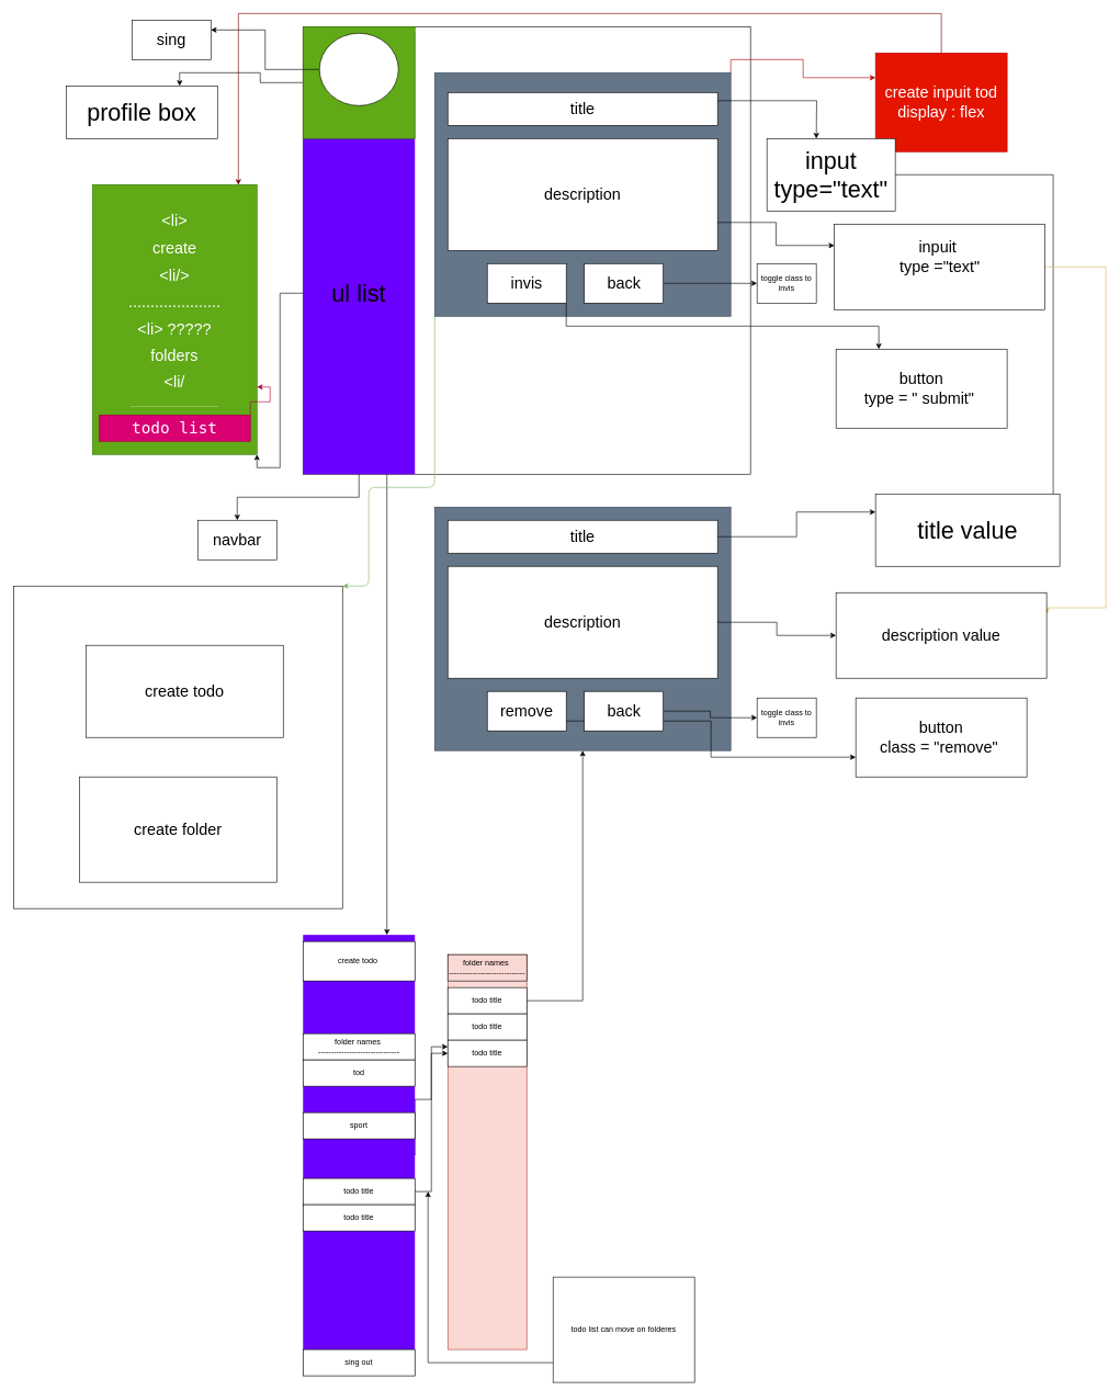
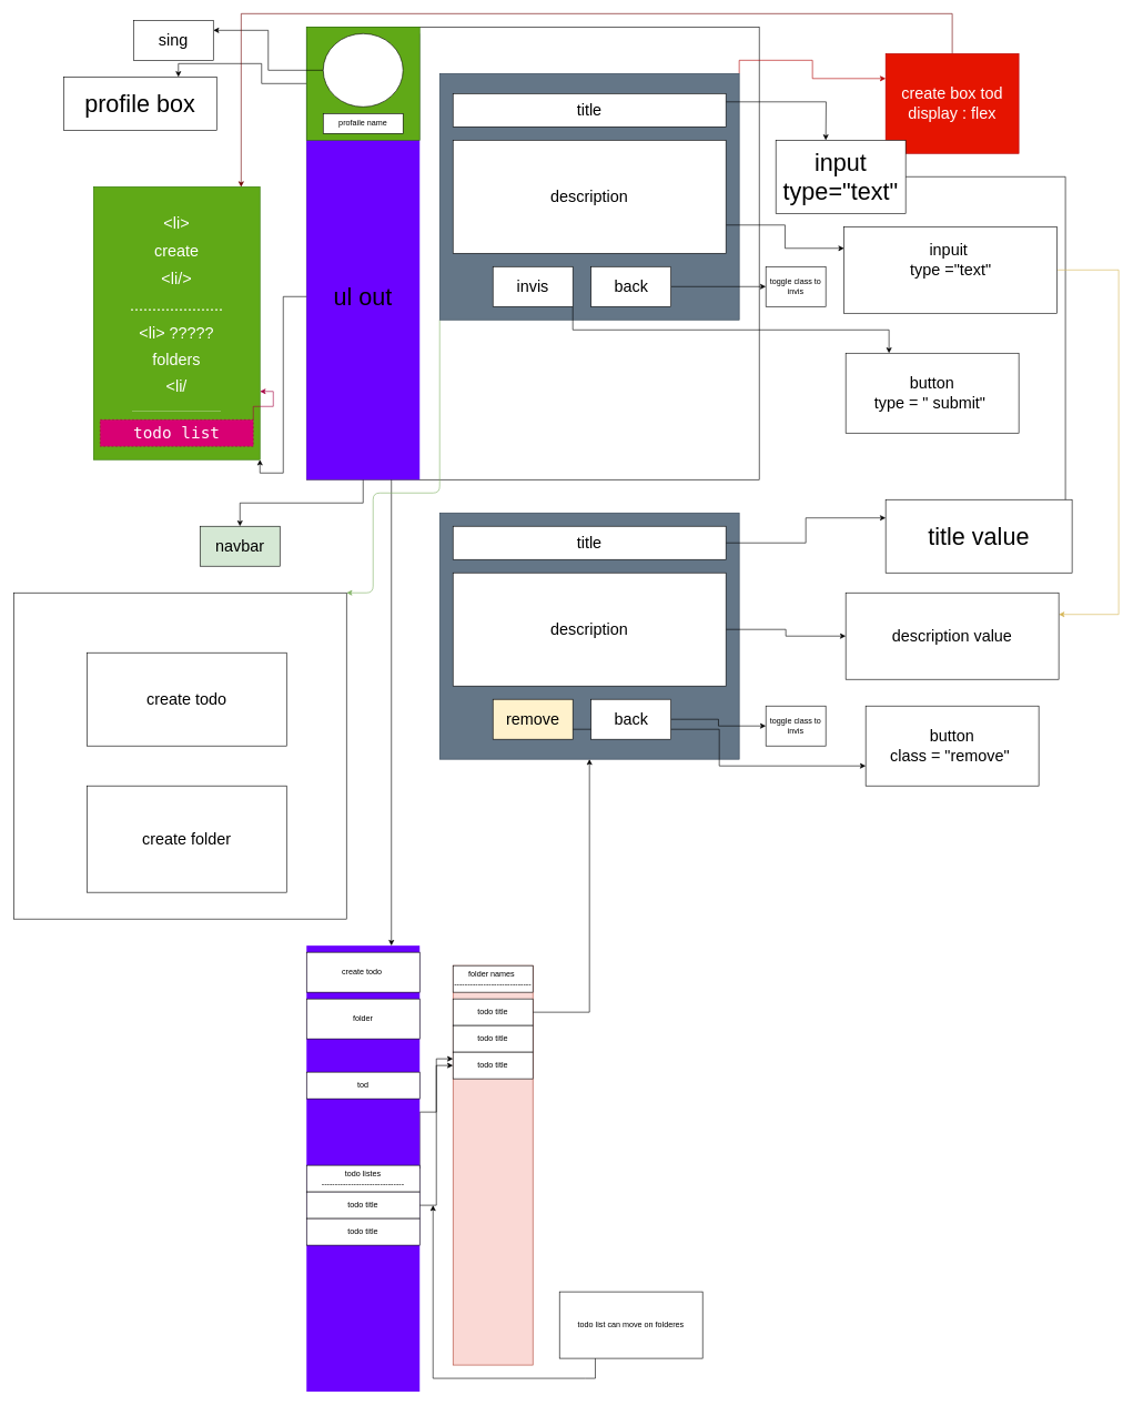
- <mxCell id="18" value="&lt;font style=&quot;font-size: 24px&quot;&gt;create inpuit tod&lt;br&gt;display : flex&lt;br&gt;&lt;/font&gt;" style="rounded=0;whiteSpace=wrap;html=1;fillColor=#e51400;strokeColor=#B20000;fontColor=#ffffff;" parent="1" vertex="1"><mxGeometry x="1330" y="80" width="200" height="150" as="geometry" /></mxCell>
+ <mxCell id="18" value="&lt;font style=&quot;font-size: 24px&quot;&gt;create box tod&lt;br&gt;display : flex&lt;br&gt;&lt;/font&gt;" style="rounded=0;whiteSpace=wrap;html=1;fillColor=#e51400;strokeColor=#B20000;fontColor=#ffffff;" parent="1" vertex="1"><mxGeometry x="1330" y="80" width="200" height="150" as="geometry" /></mxCell>
- <mxCell id="9" value="&lt;font style=&quot;font-size: 36px&quot;&gt;profile box&lt;/font&gt;" style="rounded=0;whiteSpace=wrap;html=1;" parent="1" vertex="1"><mxGeometry x="100" y="130" width="230" height="80" as="geometry" /></mxCell>
+ <mxCell id="9" value="&lt;font style=&quot;font-size: 36px&quot;&gt;profile box&lt;/font&gt;" style="rounded=0;whiteSpace=wrap;html=1;" parent="1" vertex="1"><mxGeometry x="95" y="115" width="230" height="80" as="geometry" /></mxCell>
+ <mxCell id="13" value="profaile name" style="rounded=0;whiteSpace=wrap;html=1;" parent="1" vertex="1"><mxGeometry x="485" y="170" width="120" height="30" as="geometry" /></mxCell>
- <mxCell id="31" value="&lt;span style=&quot;font-size: 36px&quot;&gt;ul list&lt;br&gt;&lt;/span&gt;" style="rounded=0;whiteSpace=wrap;html=1;fillColor=none;strokeColor=none;" parent="1" vertex="1"><mxGeometry x="460" y="210" width="170" height="470" as="geometry" /></mxCell>
+ <mxCell id="31" value="&lt;span style=&quot;font-size: 36px&quot;&gt;ul out&lt;br&gt;&lt;/span&gt;" style="rounded=0;whiteSpace=wrap;html=1;fillColor=none;strokeColor=none;" parent="1" vertex="1"><mxGeometry x="460" y="210" width="170" height="470" as="geometry" /></mxCell>
- <mxCell id="34" value="&lt;pre&gt;&lt;span style=&quot;font-size: 24px&quot;&gt;todo list&lt;/span&gt;&lt;/pre&gt;" style="rounded=0;whiteSpace=wrap;html=1;fillColor=#d80073;strokeColor=#A50040;fontColor=#ffffff;" parent="1" vertex="1"><mxGeometry x="150" y="630" width="230" height="40" as="geometry" /></mxCell>
+ <mxCell id="34" value="&lt;pre&gt;&lt;span style=&quot;font-size: 24px&quot;&gt;todo list&lt;/span&gt;&lt;/pre&gt;" style="rounded=0;whiteSpace=wrap;html=1;fillColor=#d80073;strokeColor=#A50040;fontColor=#ffffff;dashed=1;" parent="1" vertex="1"><mxGeometry x="150" y="630" width="230" height="40" as="geometry" /></mxCell>
- <mxCell id="3" value="&lt;span style=&quot;font-size: 24px&quot;&gt;navbar&lt;br&gt;&lt;/span&gt;" style="rounded=0;whiteSpace=wrap;html=1;" parent="1" vertex="1"><mxGeometry x="300" y="790" width="120" height="60" as="geometry" /></mxCell>
+ <mxCell id="3" value="&lt;span style=&quot;font-size: 24px&quot;&gt;navbar&lt;br&gt;&lt;/span&gt;" style="rounded=0;whiteSpace=wrap;html=1;fillColor=#d5e8d4;" parent="1" vertex="1"><mxGeometry x="300" y="790" width="120" height="60" as="geometry" /></mxCell>
- <mxCell id="43" value="&lt;span style=&quot;font-size: 24px&quot;&gt;description value&lt;br&gt;&lt;/span&gt;" style="rounded=0;whiteSpace=wrap;html=1;" parent="1" vertex="1"><mxGeometry x="1270" y="900" width="320" height="130" as="geometry" /></mxCell>
+ <mxCell id="43" value="&lt;span style=&quot;font-size: 24px&quot;&gt;description value&lt;br&gt;&lt;/span&gt;" style="rounded=0;whiteSpace=wrap;html=1;" parent="1" vertex="1"><mxGeometry x="1270" y="890" width="320" height="130" as="geometry" /></mxCell>
- <mxCell id="41" value="&lt;font style=&quot;font-size: 24px&quot;&gt;remove&lt;/font&gt;" style="rounded=0;whiteSpace=wrap;html=1;" parent="1" vertex="1"><mxGeometry x="740" y="1050" width="120" height="60" as="geometry" /></mxCell>
+ <mxCell id="41" value="&lt;font style=&quot;font-size: 24px&quot;&gt;remove&lt;/font&gt;" style="rounded=0;whiteSpace=wrap;html=1;fillColor=#fff2cc;" parent="1" vertex="1"><mxGeometry x="740" y="1050" width="120" height="60" as="geometry" /></mxCell>
- <mxCell id="47" value="&lt;font style=&quot;font-size: 24px&quot;&gt;create folder&lt;/font&gt;" style="rounded=0;whiteSpace=wrap;html=1;" parent="1" vertex="1"><mxGeometry x="120" y="1180" width="300" height="160" as="geometry" /></mxCell>
+ <mxCell id="47" value="&lt;font style=&quot;font-size: 24px&quot;&gt;create folder&lt;/font&gt;" style="rounded=0;whiteSpace=wrap;html=1;" parent="1" vertex="1"><mxGeometry x="130" y="1180" width="300" height="160" as="geometry" /></mxCell>
- <mxCell id="56" value="folder names&amp;nbsp;&lt;br&gt;-----------------------------" style="rounded=0;whiteSpace=wrap;html=1;fillColor=#fad9d5;" parent="1" vertex="1"><mxGeometry x="680" y="1450" width="120" height="40" as="geometry" /></mxCell>
+ <mxCell id="56" value="folder names&amp;nbsp;&lt;br&gt;-----------------------------" style="rounded=0;whiteSpace=wrap;html=1;" parent="1" vertex="1"><mxGeometry x="680" y="1450" width="120" height="40" as="geometry" /></mxCell>
+ <mxCell id="51" value="folder" style="rounded=0;whiteSpace=wrap;html=1;" parent="1" vertex="1"><mxGeometry x="460" y="1500" width="170" height="60" as="geometry" /></mxCell>
- <mxCell id="52" value="folder names&amp;nbsp;&lt;br&gt;-------------------------------" style="rounded=0;whiteSpace=wrap;html=1;" parent="1" vertex="1"><mxGeometry x="460" y="1570" width="170" height="40" as="geometry" /></mxCell>
- <mxCell id="54" value="sport" style="rounded=0;whiteSpace=wrap;html=1;" parent="1" vertex="1"><mxGeometry x="460" y="1690" width="170" height="40" as="geometry" /></mxCell>
+ <mxCell id="61" value="todo listes&lt;br&gt;-------------------------------" style="rounded=0;whiteSpace=wrap;html=1;" parent="1" vertex="1"><mxGeometry x="460" y="1750" width="170" height="40" as="geometry" /></mxCell>
- <mxCell id="66" value="todo list can move on folderes" style="rounded=0;whiteSpace=wrap;html=1;" parent="1" vertex="1"><mxGeometry x="840" y="1940" width="215" height="160" as="geometry" /></mxCell>
+ <mxCell id="66" value="todo list can move on folderes" style="rounded=0;whiteSpace=wrap;html=1;" parent="1" vertex="1"><mxGeometry x="840" y="1940" width="215" height="100" as="geometry" /></mxCell>
- <mxCell id="67" value="sing out" style="rounded=0;whiteSpace=wrap;html=1;" parent="1" vertex="1"><mxGeometry x="460" y="2050" width="170" height="40" as="geometry" /></mxCell>
